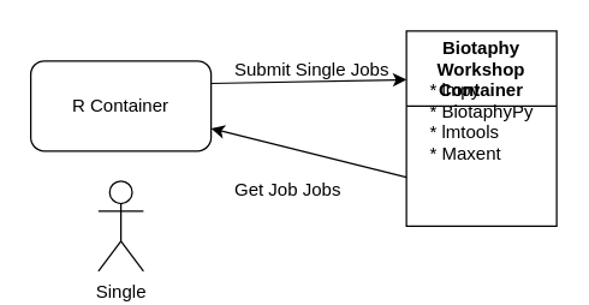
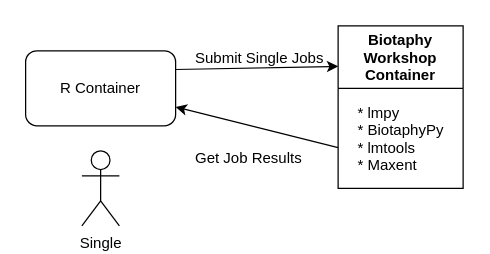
- <mxCell id="3" value="* lmpy&#10;* BiotaphyPy&#10;* lmtools&#10;* Maxent" style="text;strokeColor=none;fillColor=none;align=left;verticalAlign=middle;spacingLeft=4;spacingRight=4;overflow=hidden;points=[[0,0.5],[1,0.5]];portConstraint=eastwest;rotatable=0;" vertex="1" parent="2"><mxGeometry x="10" y="30" width="80" height="60" as="geometry" /></mxCell>
+ <mxCell id="3" value="* lmpy&#10;* BiotaphyPy&#10;* lmtools&#10;* Maxent" style="text;strokeColor=none;fillColor=none;align=left;verticalAlign=middle;spacingLeft=4;spacingRight=4;overflow=hidden;points=[[0,0.5],[1,0.5]];portConstraint=eastwest;rotatable=0;" vertex="1" parent="2"><mxGeometry x="10" y="60" width="80" height="60" as="geometry" /></mxCell>
- <mxCell id="9" value="Get Job Jobs" style="text;strokeColor=none;fillColor=none;align=left;verticalAlign=middle;spacingLeft=4;spacingRight=4;overflow=hidden;points=[[0,0.5],[1,0.5]];portConstraint=eastwest;rotatable=0;" vertex="1" parent="1"><mxGeometry x="150" y="110" width="100" height="30" as="geometry" /></mxCell>
+ <mxCell id="9" value="Get Job Results" style="text;strokeColor=none;fillColor=none;align=left;verticalAlign=middle;spacingLeft=4;spacingRight=4;overflow=hidden;points=[[0,0.5],[1,0.5]];portConstraint=eastwest;rotatable=0;" vertex="1" parent="1"><mxGeometry x="150" y="110" width="100" height="30" as="geometry" /></mxCell>
